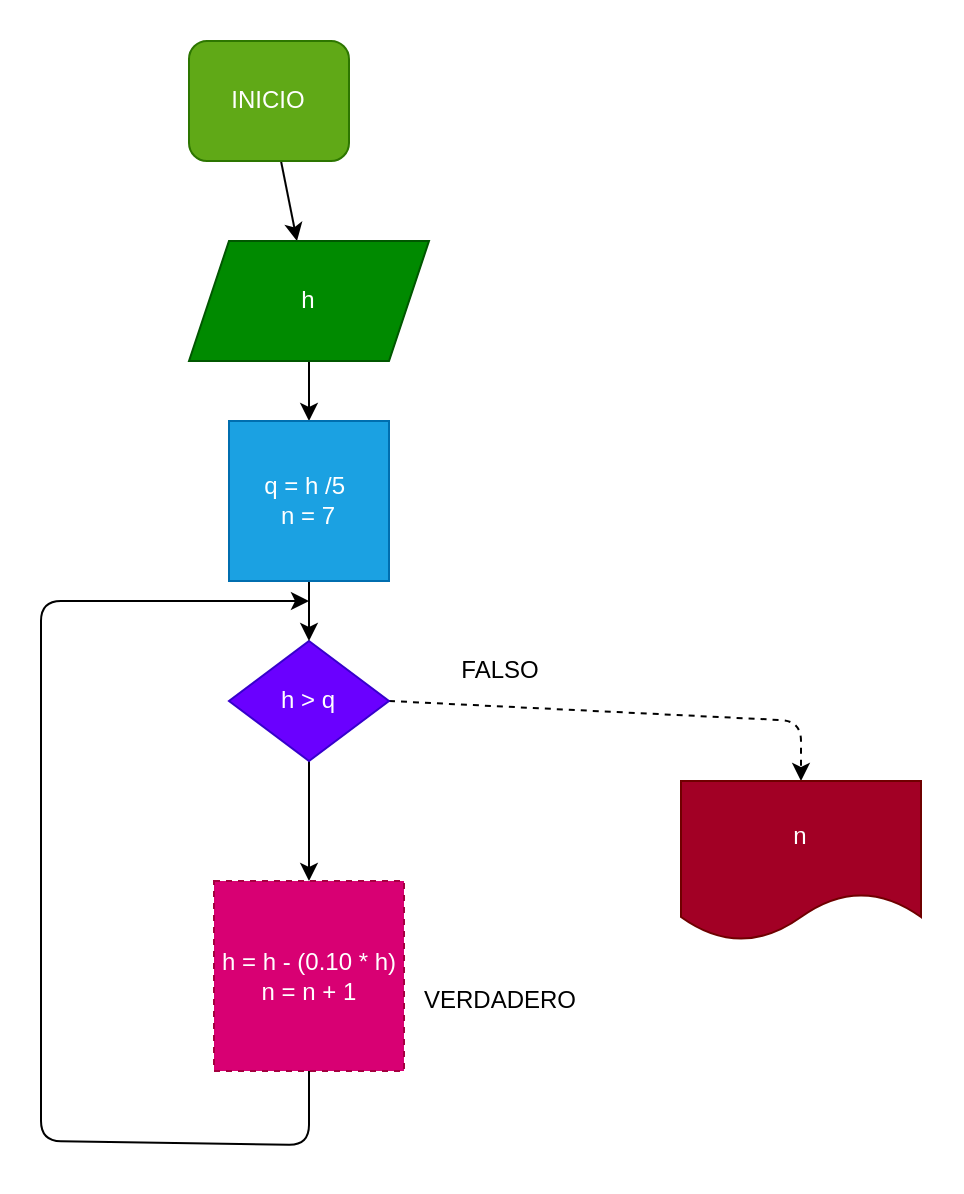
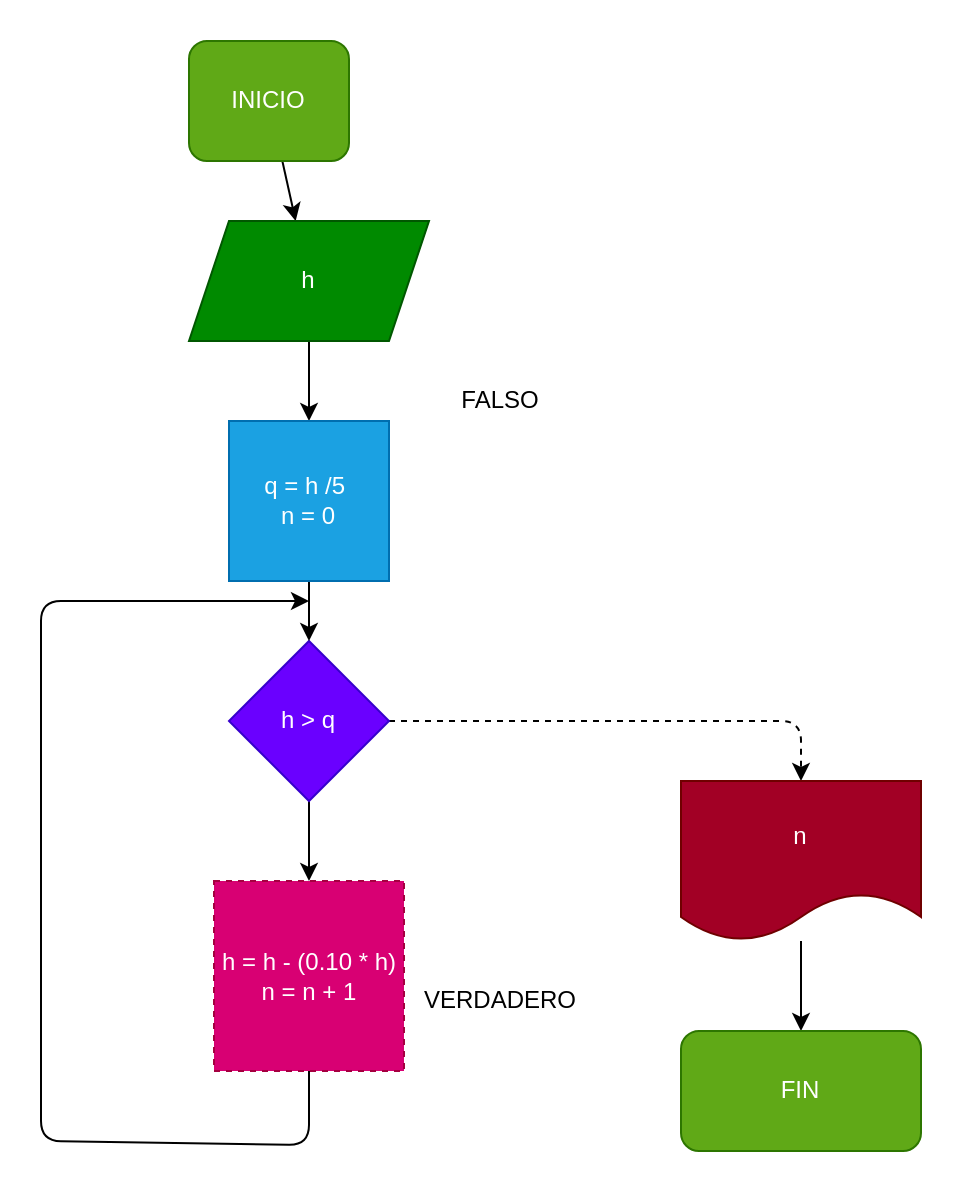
- <mxCell id="7" value="h" style="shape=parallelogram;perimeter=parallelogramPerimeter;whiteSpace=wrap;html=1;fixedSize=1;fillColor=#008a00;fontColor=#ffffff;strokeColor=#005700;" parent="1" vertex="1"><mxGeometry x="94" y="120" width="120" height="60" as="geometry" /></mxCell>
+ <mxCell id="7" value="h" style="shape=parallelogram;perimeter=parallelogramPerimeter;whiteSpace=wrap;html=1;fixedSize=1;fillColor=#008a00;fontColor=#ffffff;strokeColor=#005700;" parent="1" vertex="1"><mxGeometry x="94" y="110" width="120" height="60" as="geometry" /></mxCell>
- <mxCell id="15" value="q = h /5&amp;nbsp;&lt;br&gt;n = 7" style="whiteSpace=wrap;html=1;aspect=fixed;fillColor=#1ba1e2;fontColor=#ffffff;strokeColor=#006EAF;" parent="1" vertex="1"><mxGeometry x="114" y="210" width="80" height="80" as="geometry" /></mxCell>
+ <mxCell id="15" value="q = h /5&amp;nbsp;&lt;br&gt;n = 0" style="whiteSpace=wrap;html=1;aspect=fixed;fillColor=#1ba1e2;fontColor=#ffffff;strokeColor=#006EAF;" parent="1" vertex="1"><mxGeometry x="114" y="210" width="80" height="80" as="geometry" /></mxCell>
- <mxCell id="16" value="FALSO" style="text;html=1;strokeColor=none;fillColor=none;align=center;verticalAlign=middle;whiteSpace=wrap;rounded=0;" parent="1" vertex="1"><mxGeometry x="220" y="320" width="60" height="30" as="geometry" /></mxCell>
+ <mxCell id="16" value="FALSO" style="text;html=1;strokeColor=none;fillColor=none;align=center;verticalAlign=middle;whiteSpace=wrap;rounded=0;" parent="1" vertex="1"><mxGeometry x="220" y="185" width="60" height="30" as="geometry" /></mxCell>
- <mxCell id="10" value="h &amp;gt; q" style="rhombus;whiteSpace=wrap;html=1;fillColor=#6a00ff;fontColor=#ffffff;strokeColor=#3700CC;" parent="1" vertex="1"><mxGeometry x="114" y="320" width="80" height="60" as="geometry" /></mxCell>
+ <mxCell id="10" value="h &amp;gt; q" style="rhombus;whiteSpace=wrap;html=1;fillColor=#6a00ff;fontColor=#ffffff;strokeColor=#3700CC;" parent="1" vertex="1"><mxGeometry x="114" y="320" width="80" height="80" as="geometry" /></mxCell>
+ <mxCell id="11" value="" style="edgeStyle=none;html=1;" parent="1" source="12" target="13" edge="1"><mxGeometry relative="1" as="geometry" /></mxCell>
+ <mxCell id="13" value="FIN" style="rounded=1;whiteSpace=wrap;html=1;fillColor=#60a917;fontColor=#ffffff;strokeColor=#2D7600;" parent="1" vertex="1"><mxGeometry x="340" y="515" width="120" height="60" as="geometry" /></mxCell>
